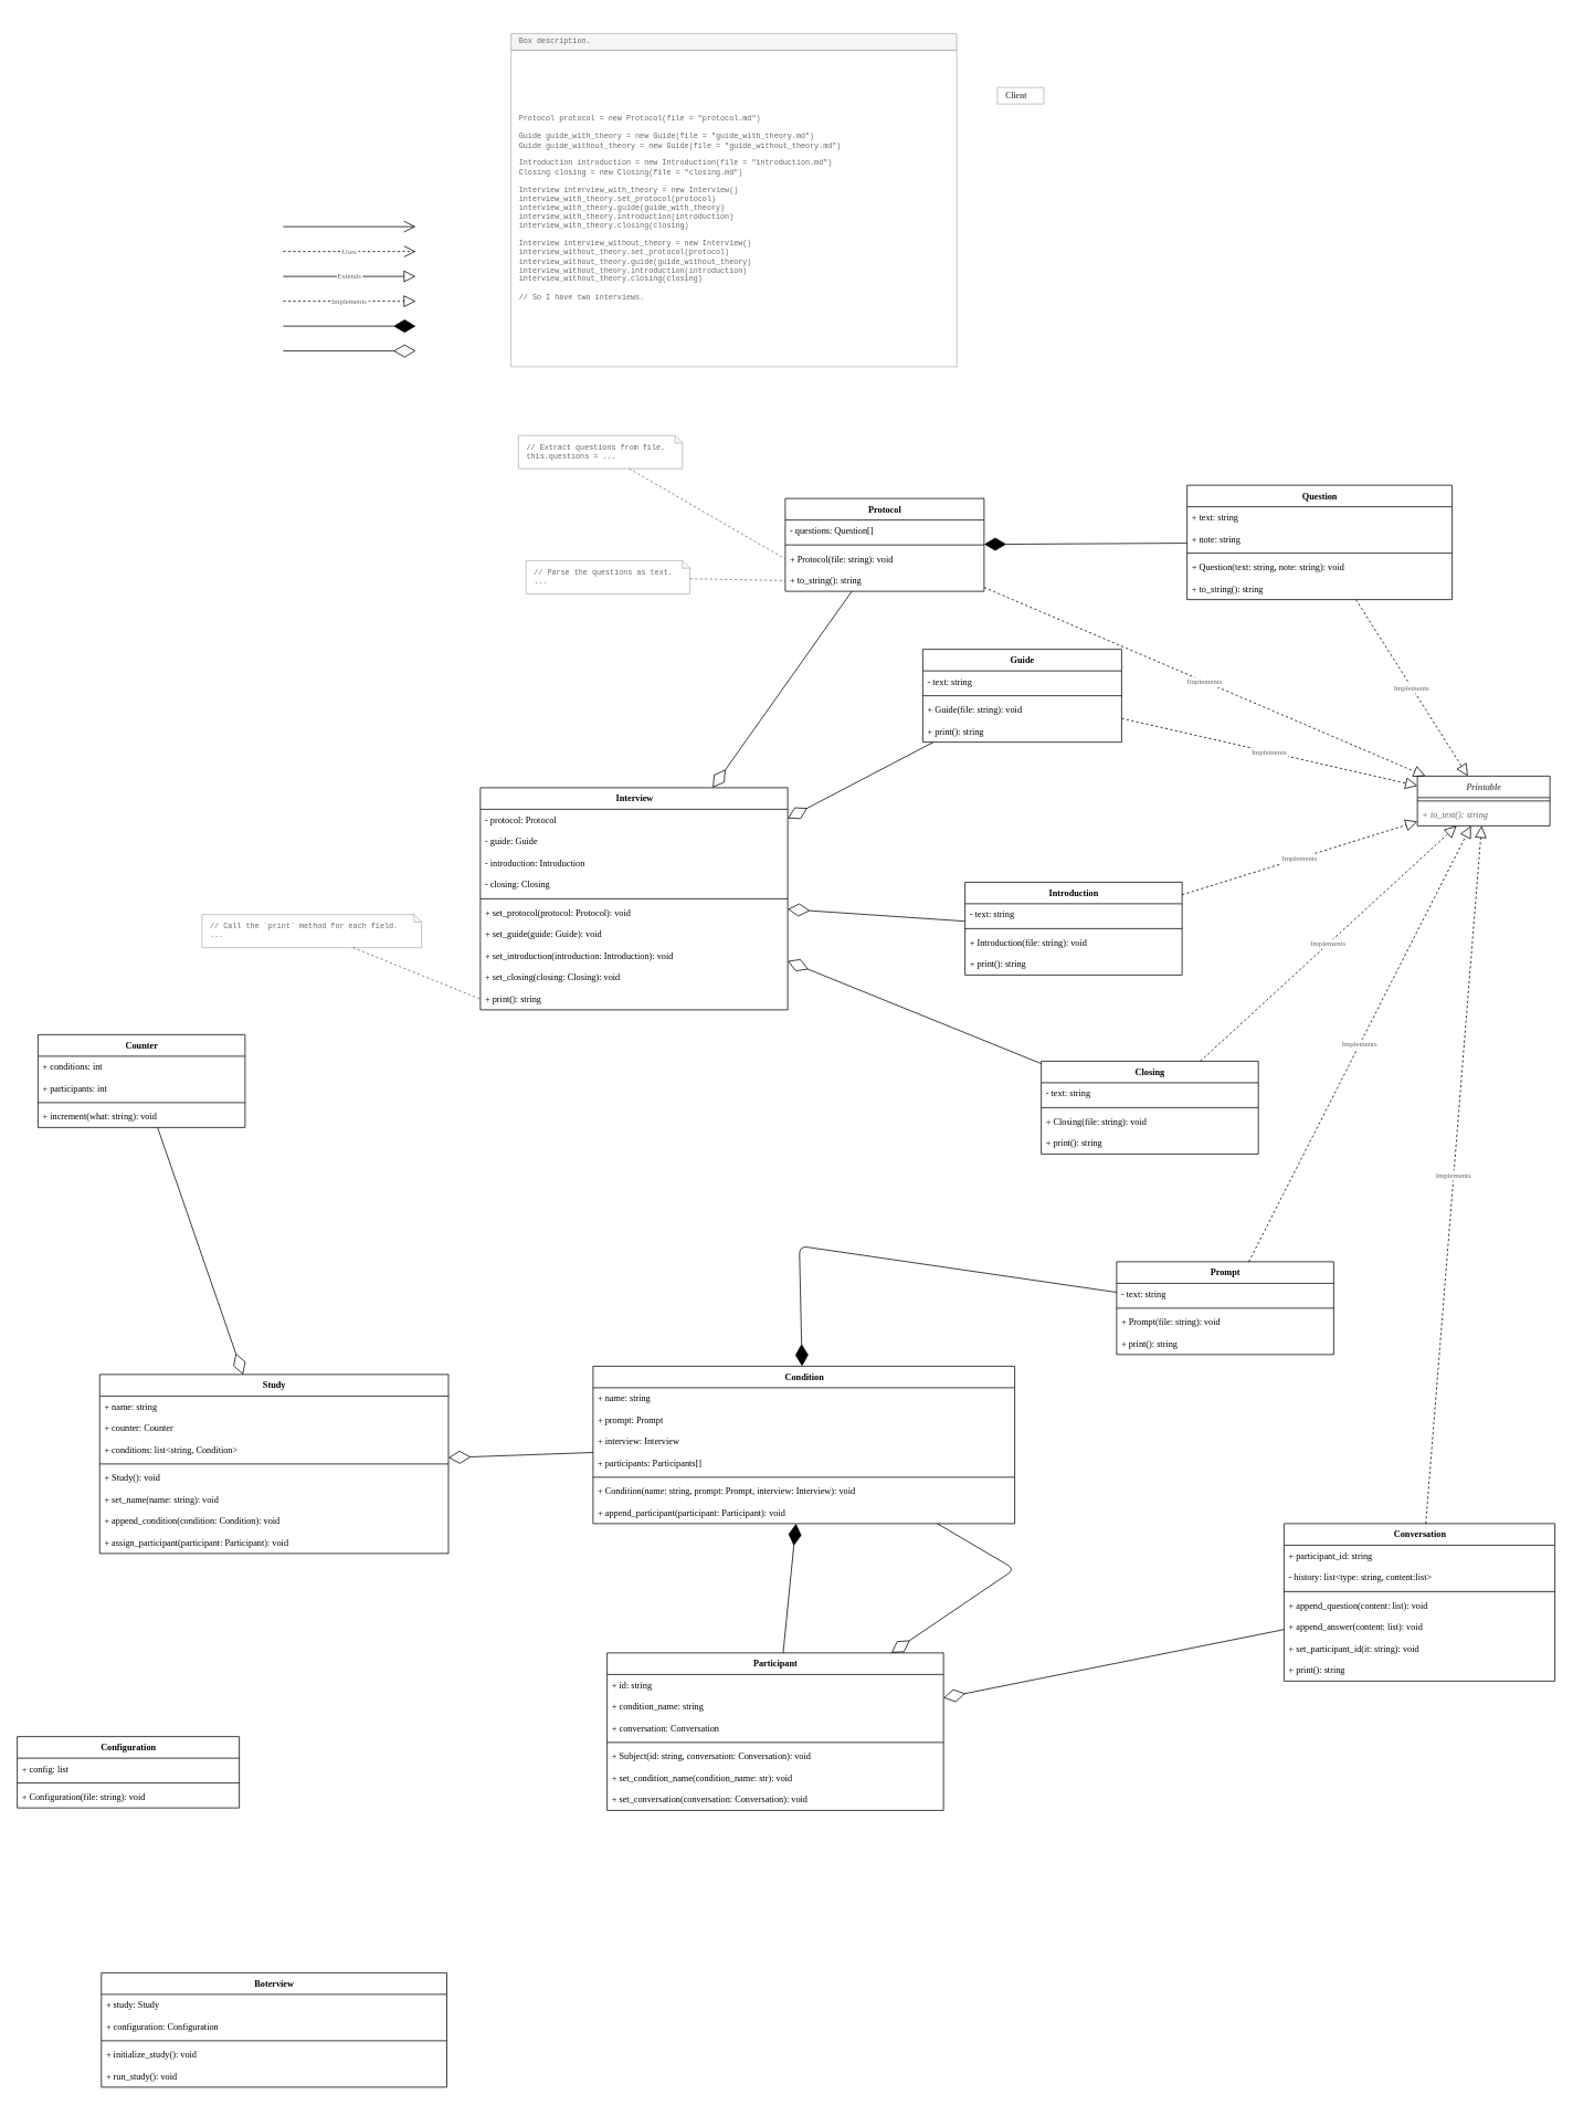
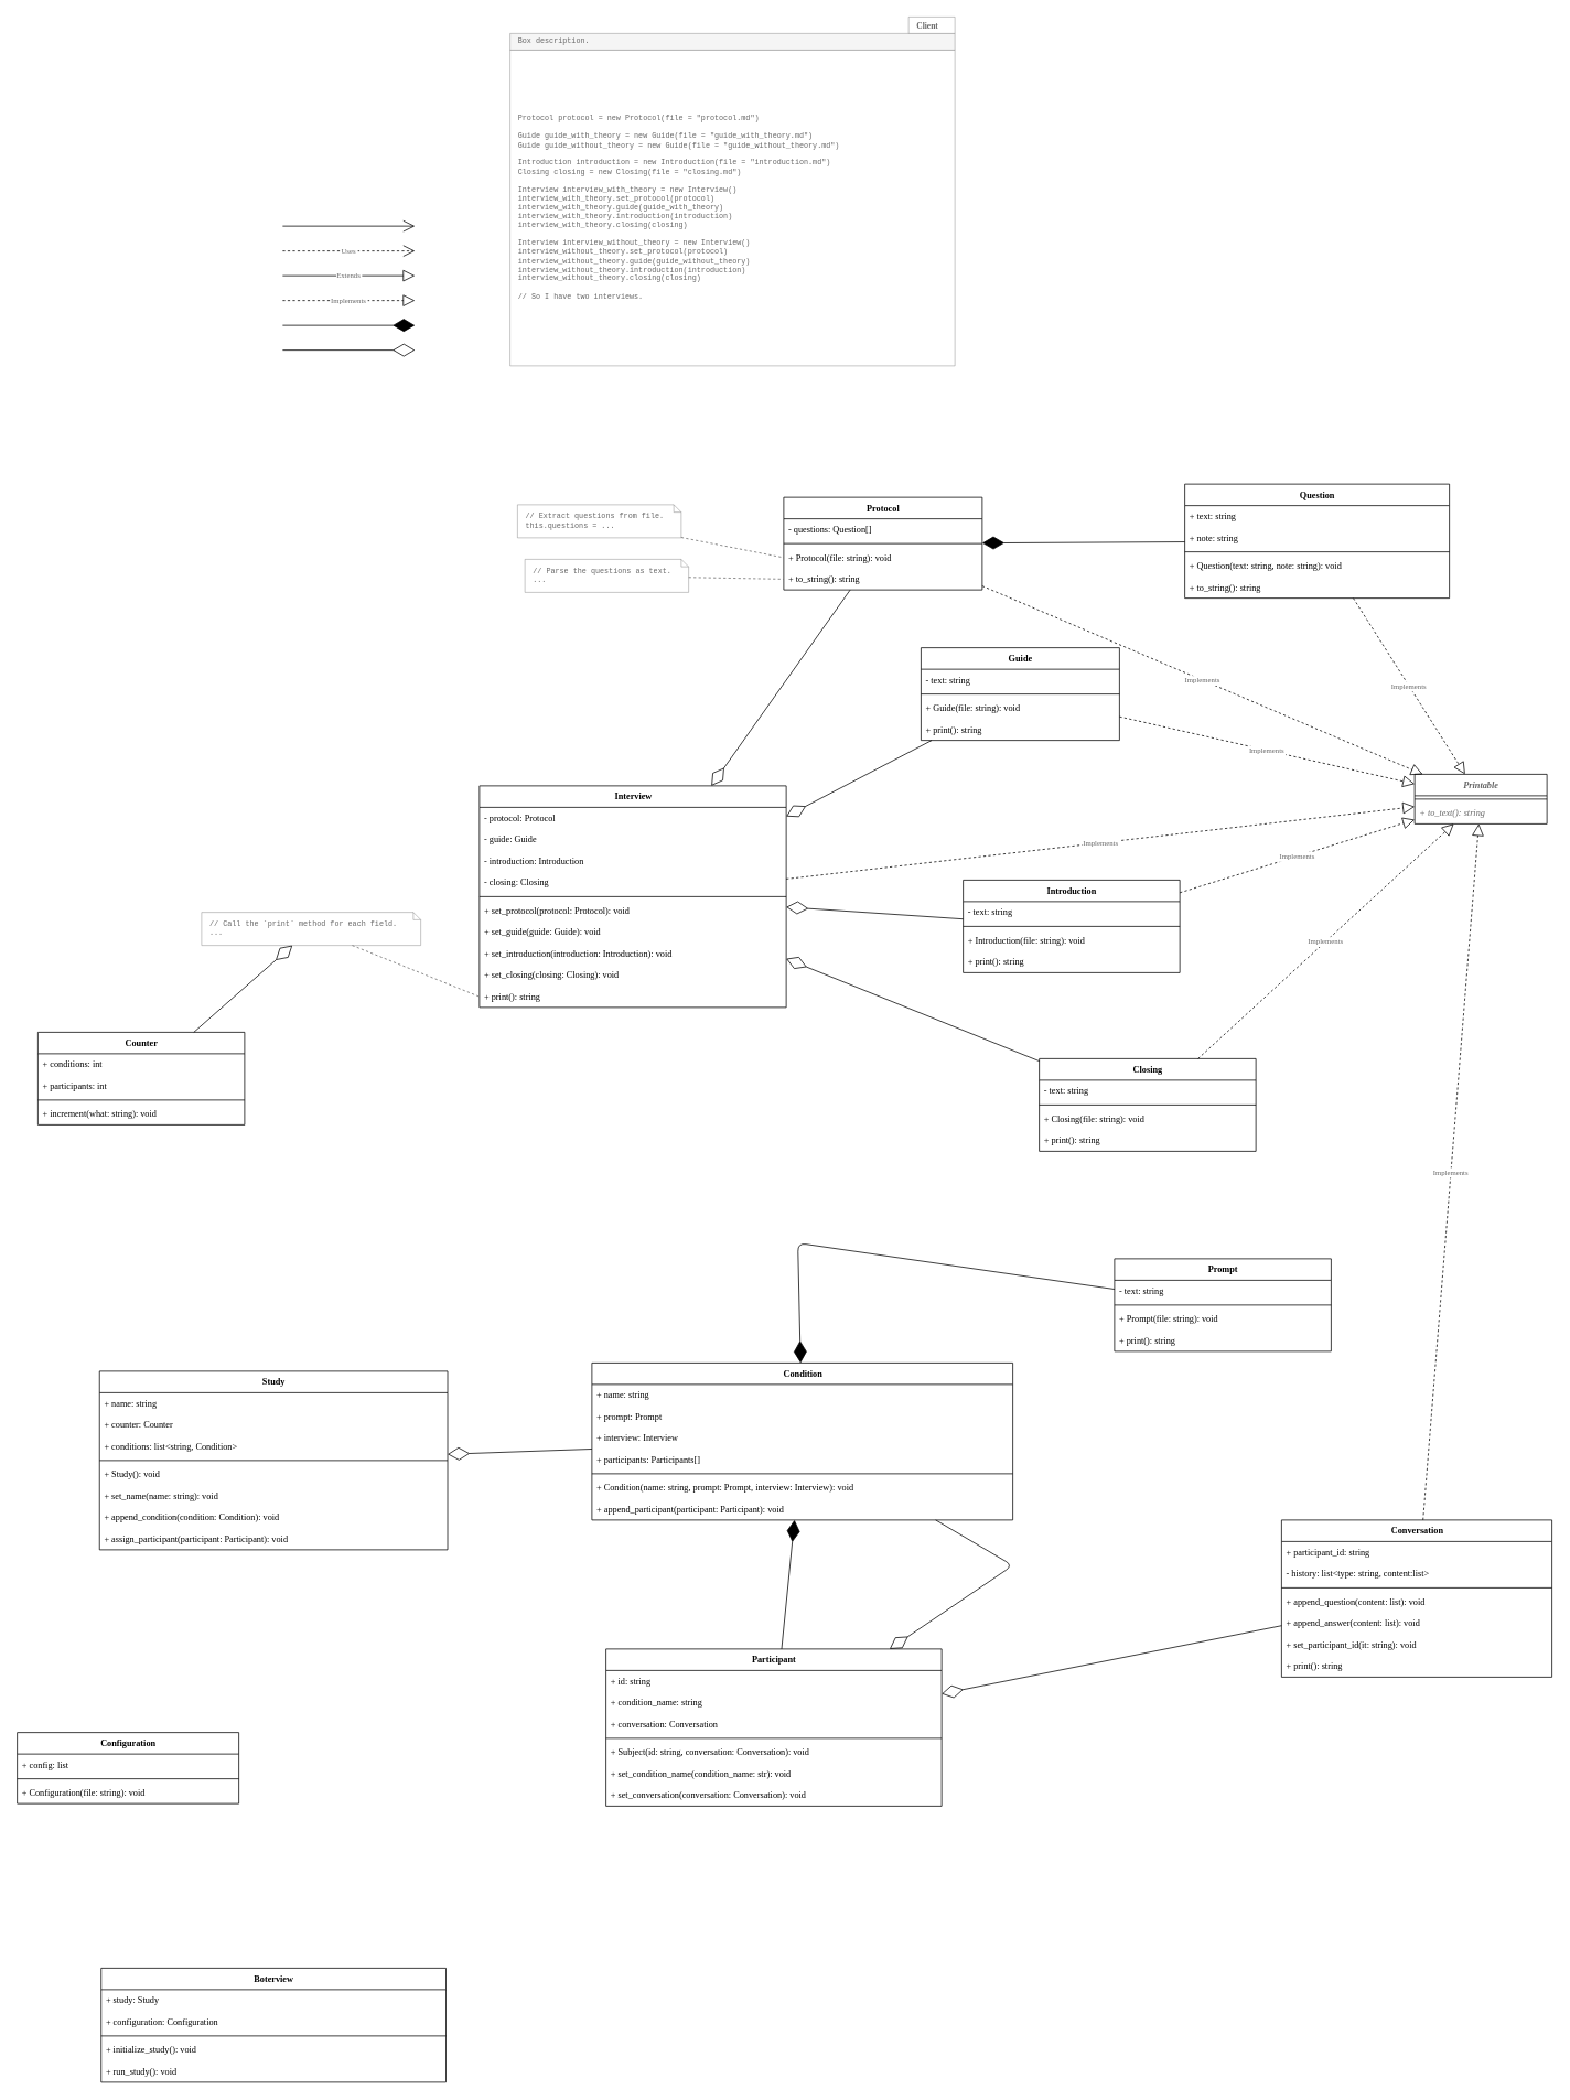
- <mxCell id="56" value="Client" style="shape=note2;boundedLbl=1;whiteSpace=wrap;size=0;verticalAlign=middle;align=left;labelBackgroundColor=default;strokeColor=#666666;strokeWidth=0.5;fontFamily=Menlo;fontSize=10;fontColor=#666666;fillColor=default;horizontal=1;spacingTop=5;spacing=5;spacingLeft=5;spacingBottom=5;spacingRight=5;labelBorderColor=none;fontStyle=1;movable=1;resizable=1;rotatable=1;deletable=1;editable=1;connectable=1;locked=0;" parent="1" vertex="1"><mxGeometry x="1203" y="105" width="56" height="20" as="geometry" /></mxCell>
+ <mxCell id="56" value="Client" style="shape=note2;boundedLbl=1;whiteSpace=wrap;size=0;verticalAlign=middle;align=left;labelBackgroundColor=default;strokeColor=#666666;strokeWidth=0.5;fontFamily=Menlo;fontSize=10;fontColor=#666666;fillColor=default;horizontal=1;spacingTop=5;spacing=5;spacingLeft=5;spacingBottom=5;spacingRight=5;labelBorderColor=none;fontStyle=1;movable=1;resizable=1;rotatable=1;deletable=1;editable=1;connectable=1;locked=0;" parent="1" vertex="1"><mxGeometry x="1098" y="20" width="56" height="20" as="geometry" /></mxCell>
- <mxCell id="51" value="// Extract questions from file.&#10;this.questions = ..." style="shape=note2;boundedLbl=1;whiteSpace=wrap;size=9;verticalAlign=middle;align=left;labelBackgroundColor=none;strokeColor=#666666;strokeWidth=0.5;fontFamily=Courier New;fontSize=9;fontColor=#666666;fillColor=none;horizontal=1;spacingTop=5;spacing=5;spacingLeft=5;spacingBottom=5;spacingRight=5;labelBorderColor=none;movable=1;resizable=1;rotatable=1;deletable=1;editable=1;locked=0;connectable=1;" parent="1" vertex="1"><mxGeometry x="625" y="525" width="198" height="40" as="geometry" /></mxCell>
+ <mxCell id="51" value="// Extract questions from file.&#10;this.questions = ..." style="shape=note2;boundedLbl=1;whiteSpace=wrap;size=9;verticalAlign=middle;align=left;labelBackgroundColor=none;strokeColor=#666666;strokeWidth=0.5;fontFamily=Courier New;fontSize=9;fontColor=#666666;fillColor=none;horizontal=1;spacingTop=5;spacing=5;spacingLeft=5;spacingBottom=5;spacingRight=5;labelBorderColor=none;movable=1;resizable=1;rotatable=1;deletable=1;editable=1;locked=0;connectable=1;" parent="1" vertex="1"><mxGeometry x="625" y="610" width="198" height="40" as="geometry" /></mxCell>
+ <mxCell id="96" value="Implements" style="endArrow=block;dashed=1;endFill=0;endSize=12;rounded=1;strokeColor=light-dark(#000000,#EDEDED);strokeWidth=1;fontFamily=Menlo;fontSize=9;fontColor=#666666;jumpStyle=arc;movable=1;resizable=1;rotatable=1;deletable=1;editable=1;locked=0;connectable=1;" parent="1" source="66" target="90" edge="1"><mxGeometry width="160" relative="1" as="geometry"><mxPoint x="1494" y="917.58" as="sourcePoint" /><mxPoint x="1654" y="917.58" as="targetPoint" /></mxGeometry></mxCell>
- <mxCell id="123" value="Implements" style="endArrow=block;dashed=1;endFill=0;endSize=12;rounded=1;strokeColor=light-dark(#000000,#EDEDED);strokeWidth=1;fontFamily=Menlo;fontSize=9;fontColor=#666666;jumpStyle=arc;movable=1;resizable=1;rotatable=1;deletable=1;editable=1;locked=0;connectable=1;" parent="1" source="118" target="90" edge="1"><mxGeometry width="160" relative="1" as="geometry"><mxPoint x="1494" y="917.58" as="sourcePoint" /><mxPoint x="1654" y="917.58" as="targetPoint" /></mxGeometry></mxCell>
- <mxCell id="116" value="" style="endArrow=diamondThin;endFill=0;endSize=24;rounded=1;strokeColor=light-dark(#000000,#EDEDED);strokeWidth=1;fontFamily=Menlo;fontSize=9;fontColor=#666666;jumpStyle=arc;movable=1;resizable=1;rotatable=1;deletable=1;editable=1;locked=0;connectable=1;" parent="1" source="111" target="27" edge="1"><mxGeometry width="160" relative="1" as="geometry"><mxPoint x="-57" y="1660.41" as="sourcePoint" /><mxPoint x="-288" y="1667.41" as="targetPoint" /></mxGeometry></mxCell>
+ <mxCell id="116" value="" style="endArrow=diamondThin;endFill=0;endSize=24;rounded=1;strokeColor=light-dark(#000000,#EDEDED);strokeWidth=1;fontFamily=Menlo;fontSize=9;fontColor=#666666;jumpStyle=arc;movable=1;resizable=1;rotatable=1;deletable=1;editable=1;locked=0;connectable=1;" parent="1" source="111" target="97" edge="1"><mxGeometry width="160" relative="1" as="geometry"><mxPoint x="-57" y="1660.41" as="sourcePoint" /><mxPoint x="-288" y="1667.41" as="targetPoint" /></mxGeometry></mxCell>
